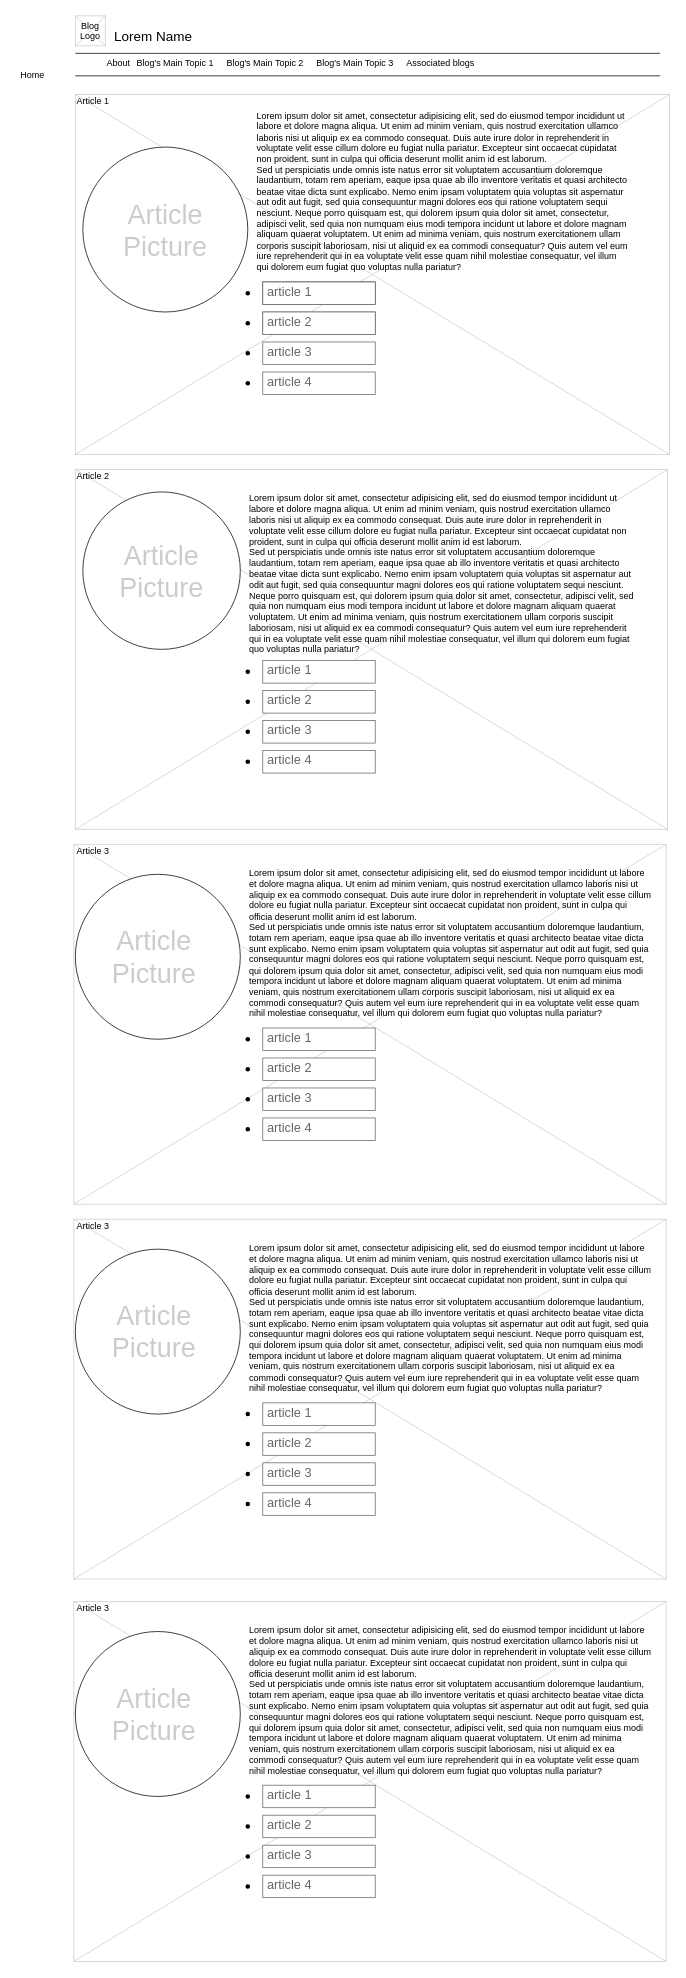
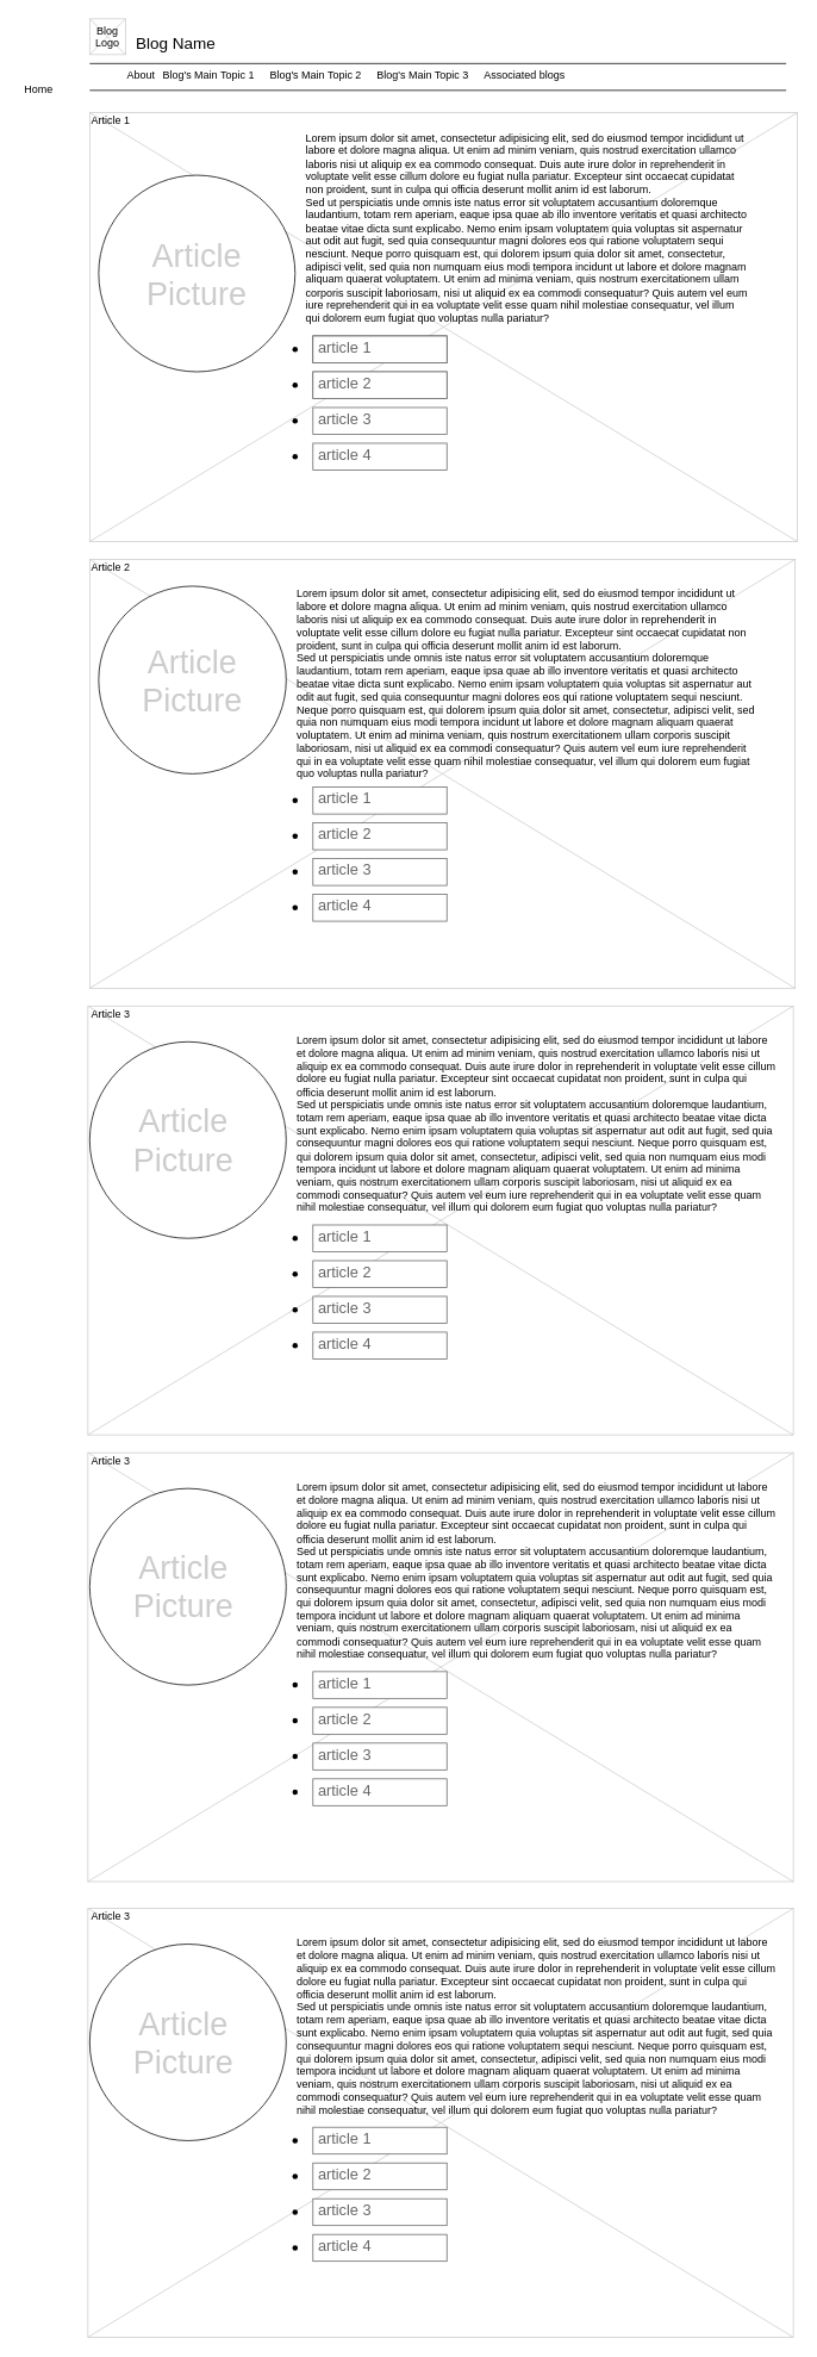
- <mxCell id="3" value="Lorem Name" style="text;spacingTop=-5;fontSize=18;fontStyle=0" parent="1" vertex="1"><mxGeometry x="150" y="35" width="230" height="20" as="geometry" /></mxCell>
+ <mxCell id="3" value="Blog Name" style="text;spacingTop=-5;fontSize=18;fontStyle=0" parent="1" vertex="1"><mxGeometry x="150" y="35" width="230" height="20" as="geometry" /></mxCell>
